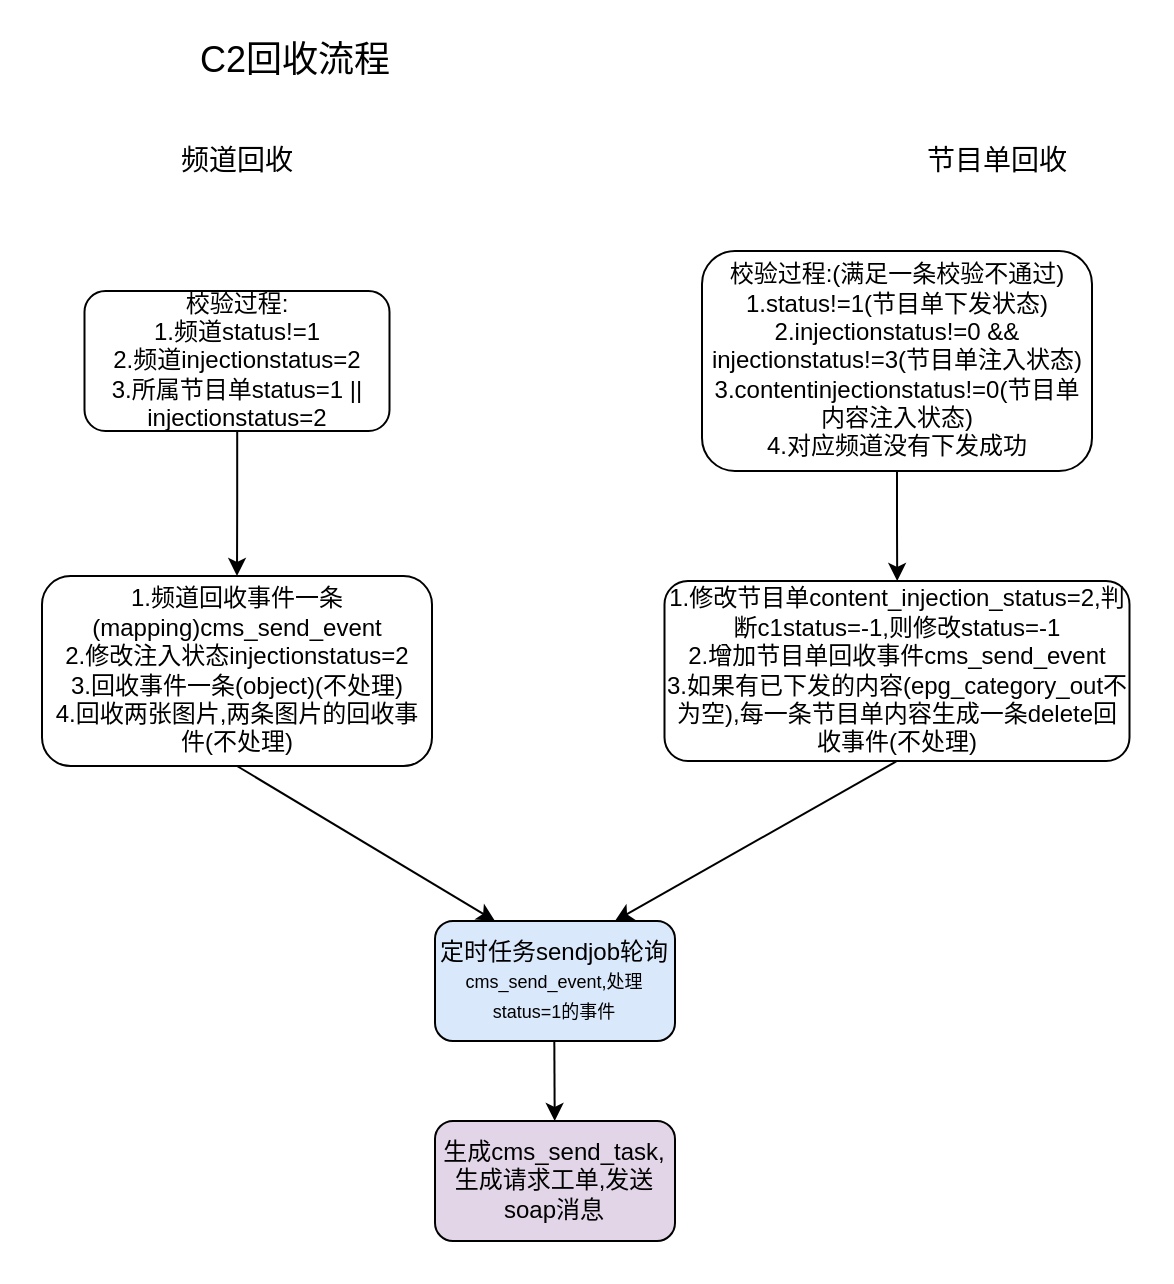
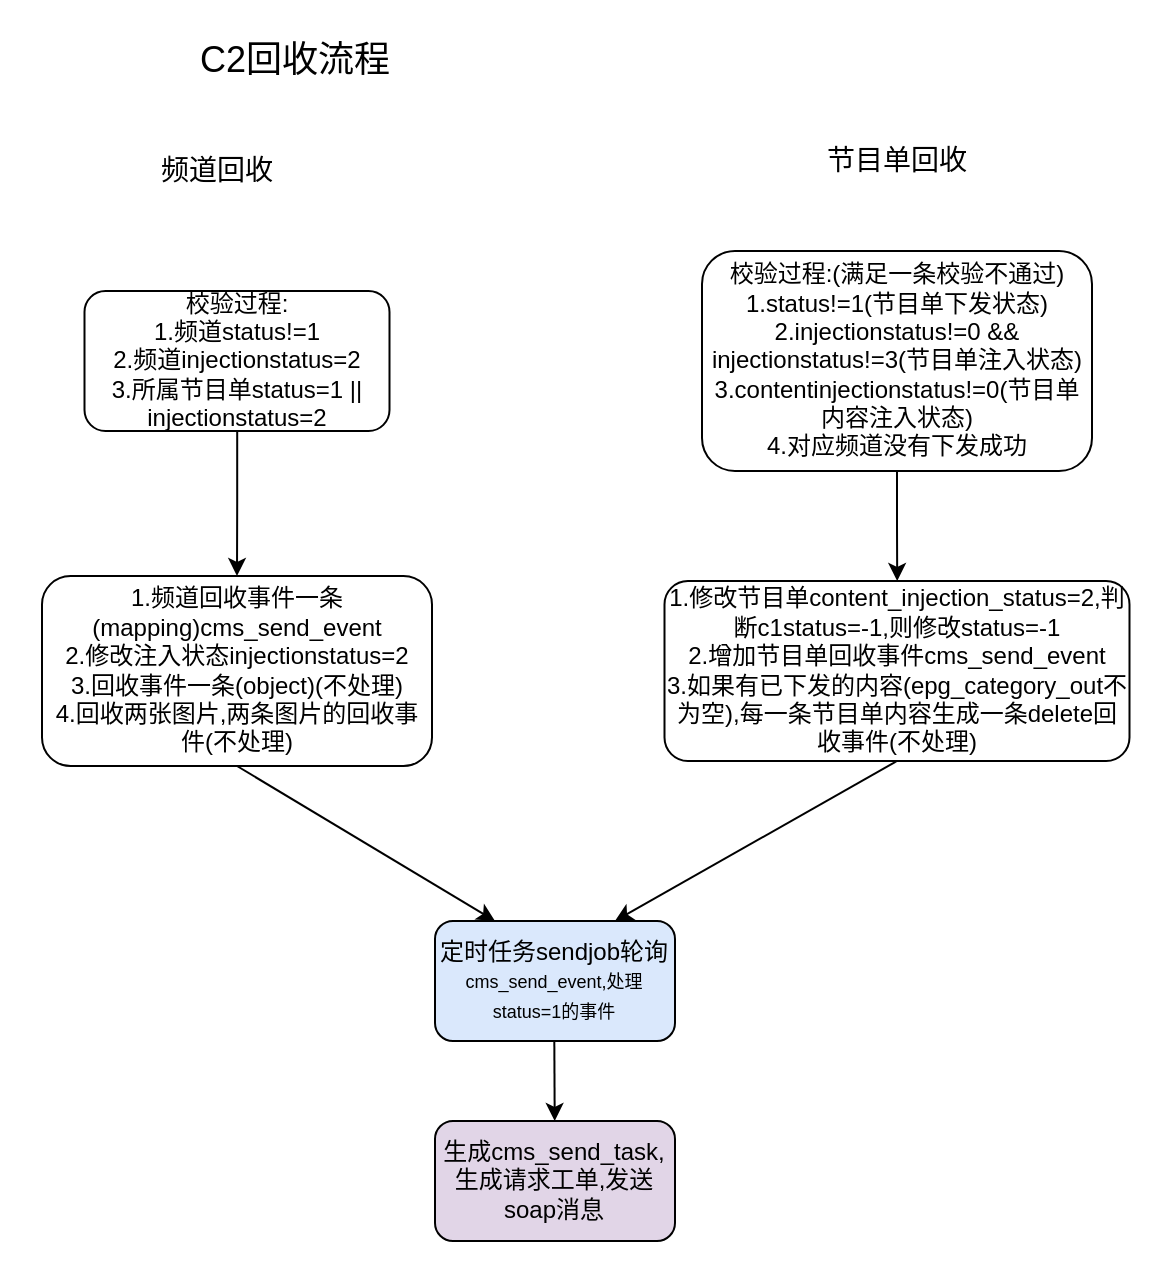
- <mxCell id="3" value="&lt;font style=&quot;font-size: 14px&quot;&gt;频道回收&lt;/font&gt;" style="text;html=1;align=center;verticalAlign=middle;resizable=0;points=[];autosize=1;" vertex="1" parent="1"><mxGeometry x="83" y="70" width="70" height="20" as="geometry" /></mxCell>
+ <mxCell id="3" value="&lt;font style=&quot;font-size: 14px&quot;&gt;频道回收&lt;/font&gt;" style="text;html=1;align=center;verticalAlign=middle;resizable=0;points=[];autosize=1;" vertex="1" parent="1"><mxGeometry x="73" y="75" width="70" height="20" as="geometry" /></mxCell>
- <mxCell id="6" value="&lt;font style=&quot;font-size: 14px&quot;&gt;节目单回收&lt;/font&gt;" style="text;html=1;align=center;verticalAlign=middle;resizable=0;points=[];autosize=1;" vertex="1" parent="1"><mxGeometry x="453" y="70" width="90" height="20" as="geometry" /></mxCell>
+ <mxCell id="6" value="&lt;font style=&quot;font-size: 14px&quot;&gt;节目单回收&lt;/font&gt;" style="text;html=1;align=center;verticalAlign=middle;resizable=0;points=[];autosize=1;" vertex="1" parent="1"><mxGeometry x="403" y="70" width="90" height="20" as="geometry" /></mxCell>
